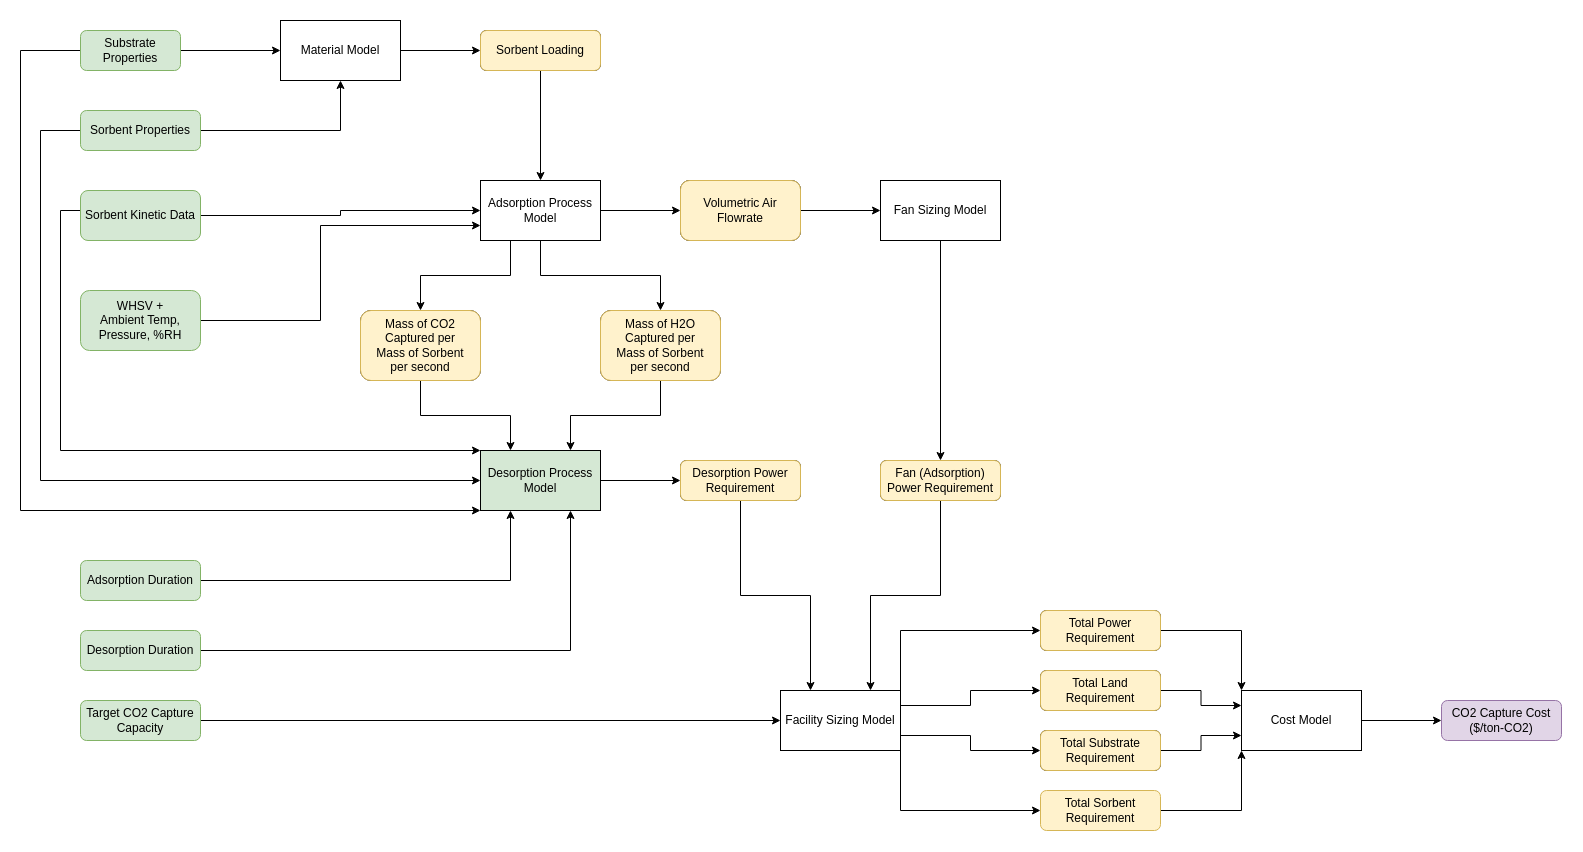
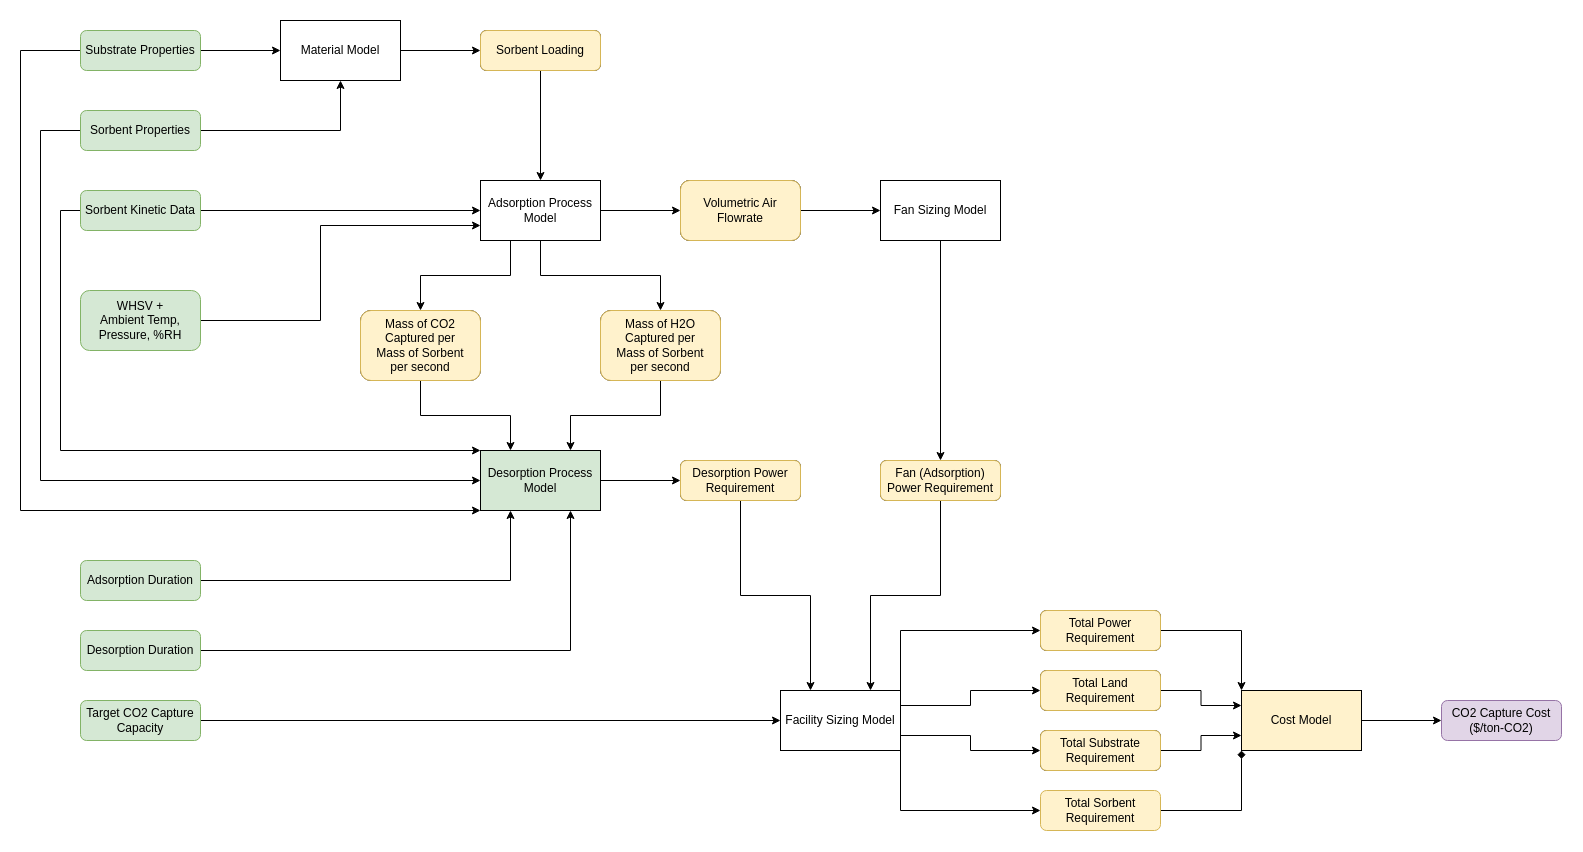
- <mxCell id="7" value="Substrate Properties" style="rounded=1;whiteSpace=wrap;html=1;fontSize=12;glass=0;strokeWidth=1;shadow=0;fillColor=#d5e8d4;strokeColor=#82b366;" parent="1" vertex="1"><mxGeometry x="80" y="30" width="100" height="40" as="geometry" /></mxCell>
+ <mxCell id="7" value="Substrate Properties" style="rounded=1;whiteSpace=wrap;html=1;fontSize=12;glass=0;strokeWidth=1;shadow=0;fillColor=#d5e8d4;strokeColor=#82b366;" parent="1" vertex="1"><mxGeometry x="80" y="30" width="120" height="40" as="geometry" /></mxCell>
- <mxCell id="12" value="Sorbent Kinetic Data" style="rounded=1;whiteSpace=wrap;html=1;fontSize=12;glass=0;strokeWidth=1;shadow=0;fillColor=#d5e8d4;strokeColor=#82b366;" parent="1" vertex="1"><mxGeometry x="80" y="190" width="120" height="50" as="geometry" /></mxCell>
+ <mxCell id="12" value="Sorbent Kinetic Data" style="rounded=1;whiteSpace=wrap;html=1;fontSize=12;glass=0;strokeWidth=1;shadow=0;fillColor=#d5e8d4;strokeColor=#82b366;" parent="1" vertex="1"><mxGeometry x="80" y="190" width="120" height="40" as="geometry" /></mxCell>
- <mxCell id="49" value="Cost Model" style="whiteSpace=wrap;html=1;rounded=0;glass=0;strokeWidth=1;shadow=0;" vertex="1" parent="1"><mxGeometry x="1241" y="690" width="120" height="60" as="geometry" /></mxCell>
+ <mxCell id="49" value="Cost Model" style="whiteSpace=wrap;html=1;rounded=0;glass=0;strokeWidth=1;shadow=0;fillColor=#fff2cc;" vertex="1" parent="1"><mxGeometry x="1241" y="690" width="120" height="60" as="geometry" /></mxCell>
- <mxCell id="52" style="edgeStyle=orthogonalEdgeStyle;rounded=0;orthogonalLoop=1;jettySize=auto;html=1;exitX=1;exitY=0.5;exitDx=0;exitDy=0;entryX=0;entryY=1;entryDx=0;entryDy=0;" edge="1" parent="1" source="53" target="49"><mxGeometry relative="1" as="geometry" /></mxCell>
+ <mxCell id="52" style="edgeStyle=orthogonalEdgeStyle;rounded=0;orthogonalLoop=1;jettySize=auto;html=1;exitX=1;exitY=0.5;exitDx=0;exitDy=0;entryX=0;entryY=1;entryDx=0;entryDy=0;endArrow=diamond;" edge="1" parent="1" source="53" target="49"><mxGeometry relative="1" as="geometry" /></mxCell>
